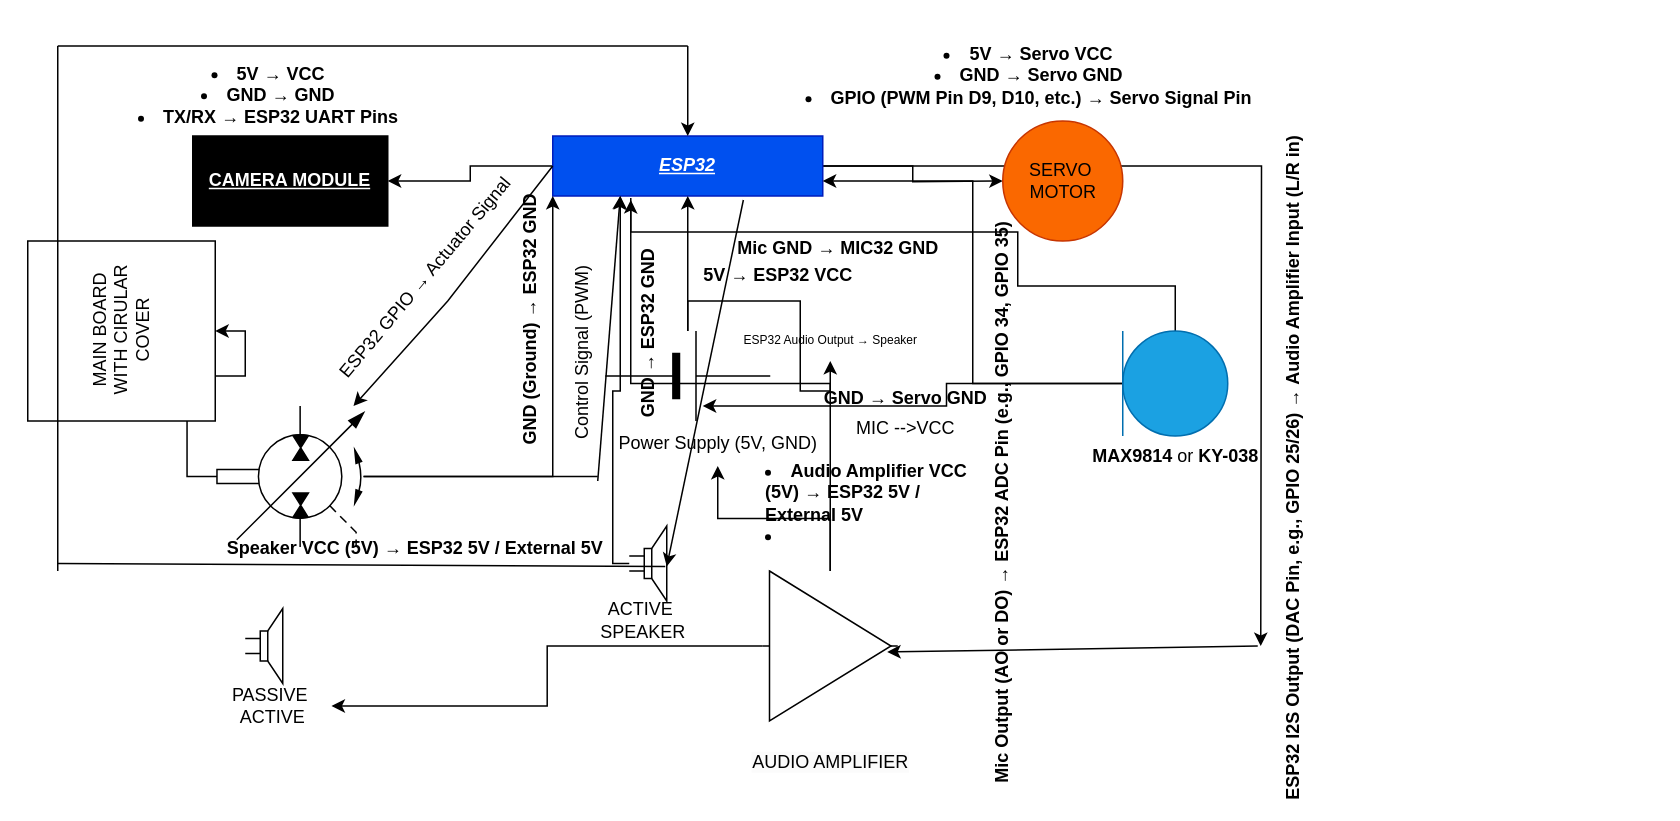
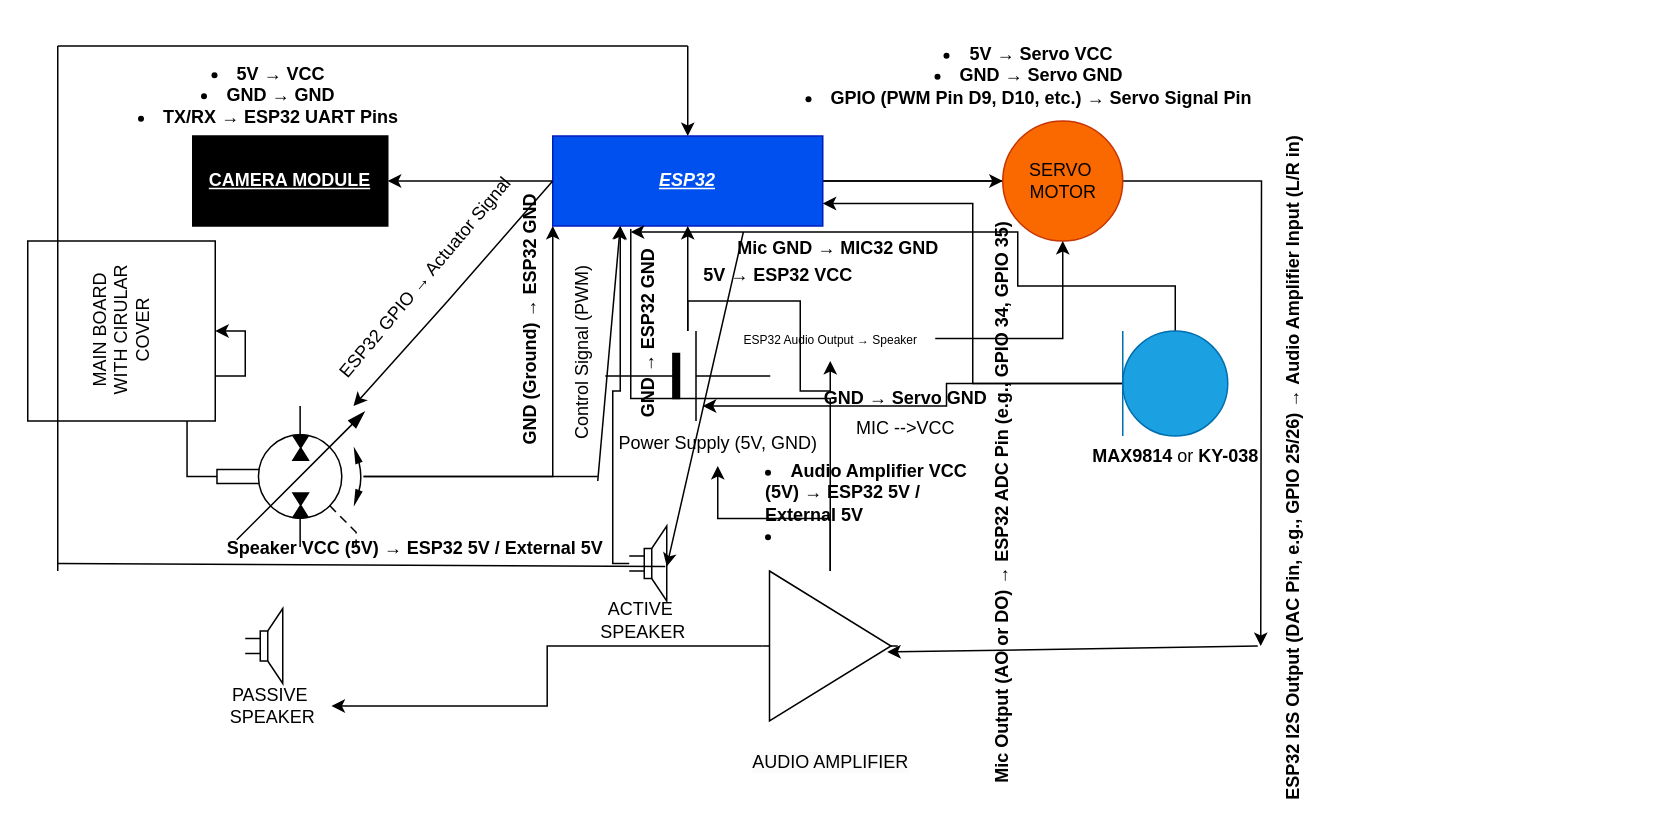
- <mxCell id="5" value="ESP32" style="rounded=0;whiteSpace=wrap;html=1;fillColor=#0050ef;strokeColor=#001DBC;fontColor=#ffffff;fontStyle=7" vertex="1" parent="1"><mxGeometry x="368" y="90" width="180" height="40" as="geometry" /></mxCell>
+ <mxCell id="5" value="ESP32" style="rounded=0;whiteSpace=wrap;html=1;fillColor=#0050ef;strokeColor=#001DBC;fontColor=#ffffff;fontStyle=7" vertex="1" parent="1"><mxGeometry x="368" y="90" width="180" height="60" as="geometry" /></mxCell>
+ <mxCell id="9" value="" style="edgeStyle=orthogonalEdgeStyle;rounded=0;orthogonalLoop=1;jettySize=auto;html=1;" edge="1" parent="1" source="48" target="7"><mxGeometry relative="1" as="geometry"><mxPoint x="593" y="250" as="targetPoint" /></mxGeometry></mxCell>
- <mxCell id="38" value="PASSIVE&amp;nbsp;&lt;div&gt;ACTIVE&lt;/div&gt;" style="text;html=1;align=center;verticalAlign=middle;resizable=0;points=[];autosize=1;strokeColor=none;fillColor=none;" vertex="1" parent="1"><mxGeometry x="140.5" y="450" width="80" height="40" as="geometry" /></mxCell>
+ <mxCell id="38" value="PASSIVE&amp;nbsp;&lt;div&gt;SPEAKER&lt;/div&gt;" style="text;html=1;align=center;verticalAlign=middle;resizable=0;points=[];autosize=1;strokeColor=none;fillColor=none;" vertex="1" parent="1"><mxGeometry x="140.5" y="450" width="80" height="40" as="geometry" /></mxCell>
